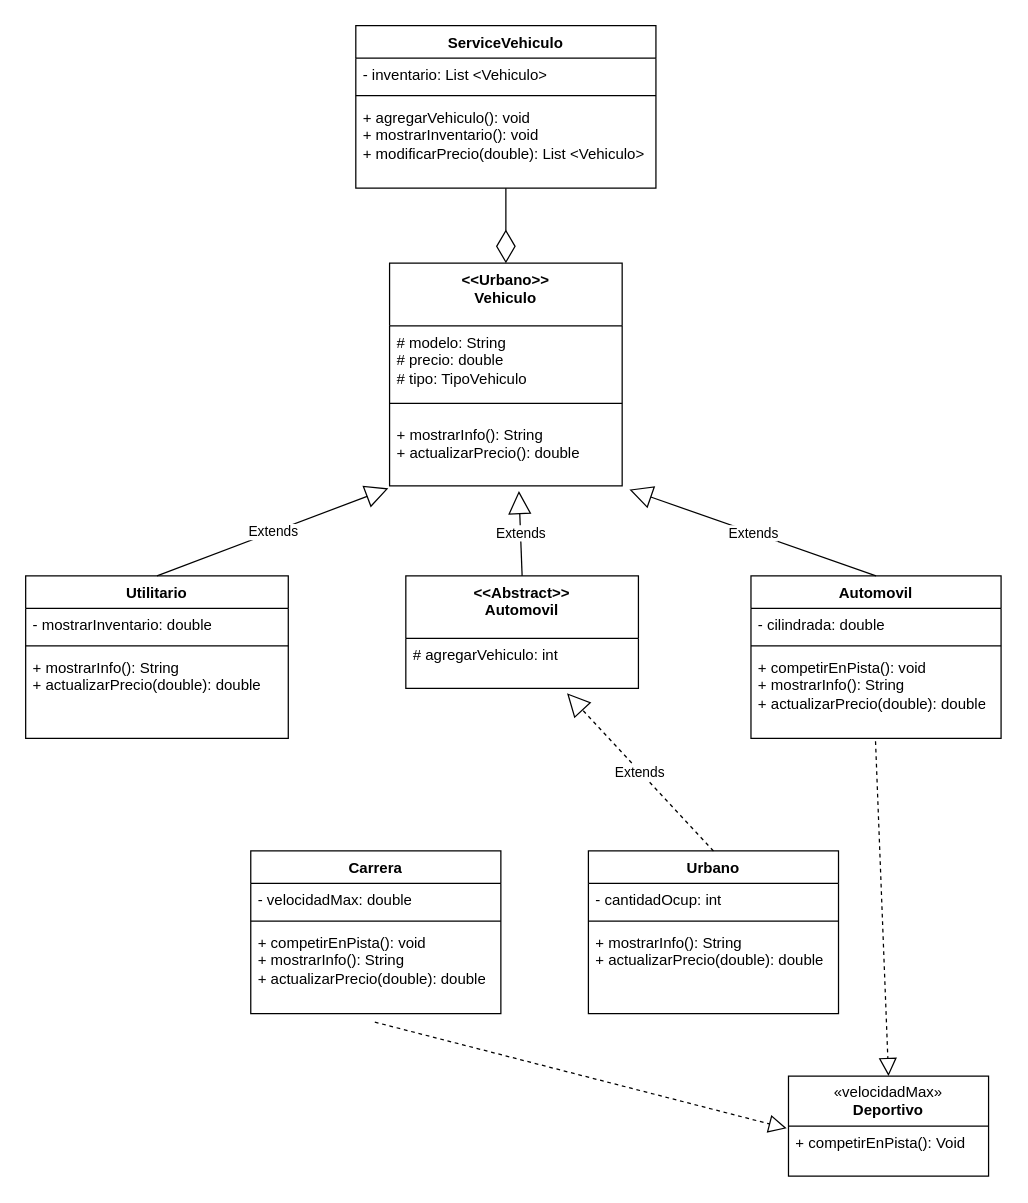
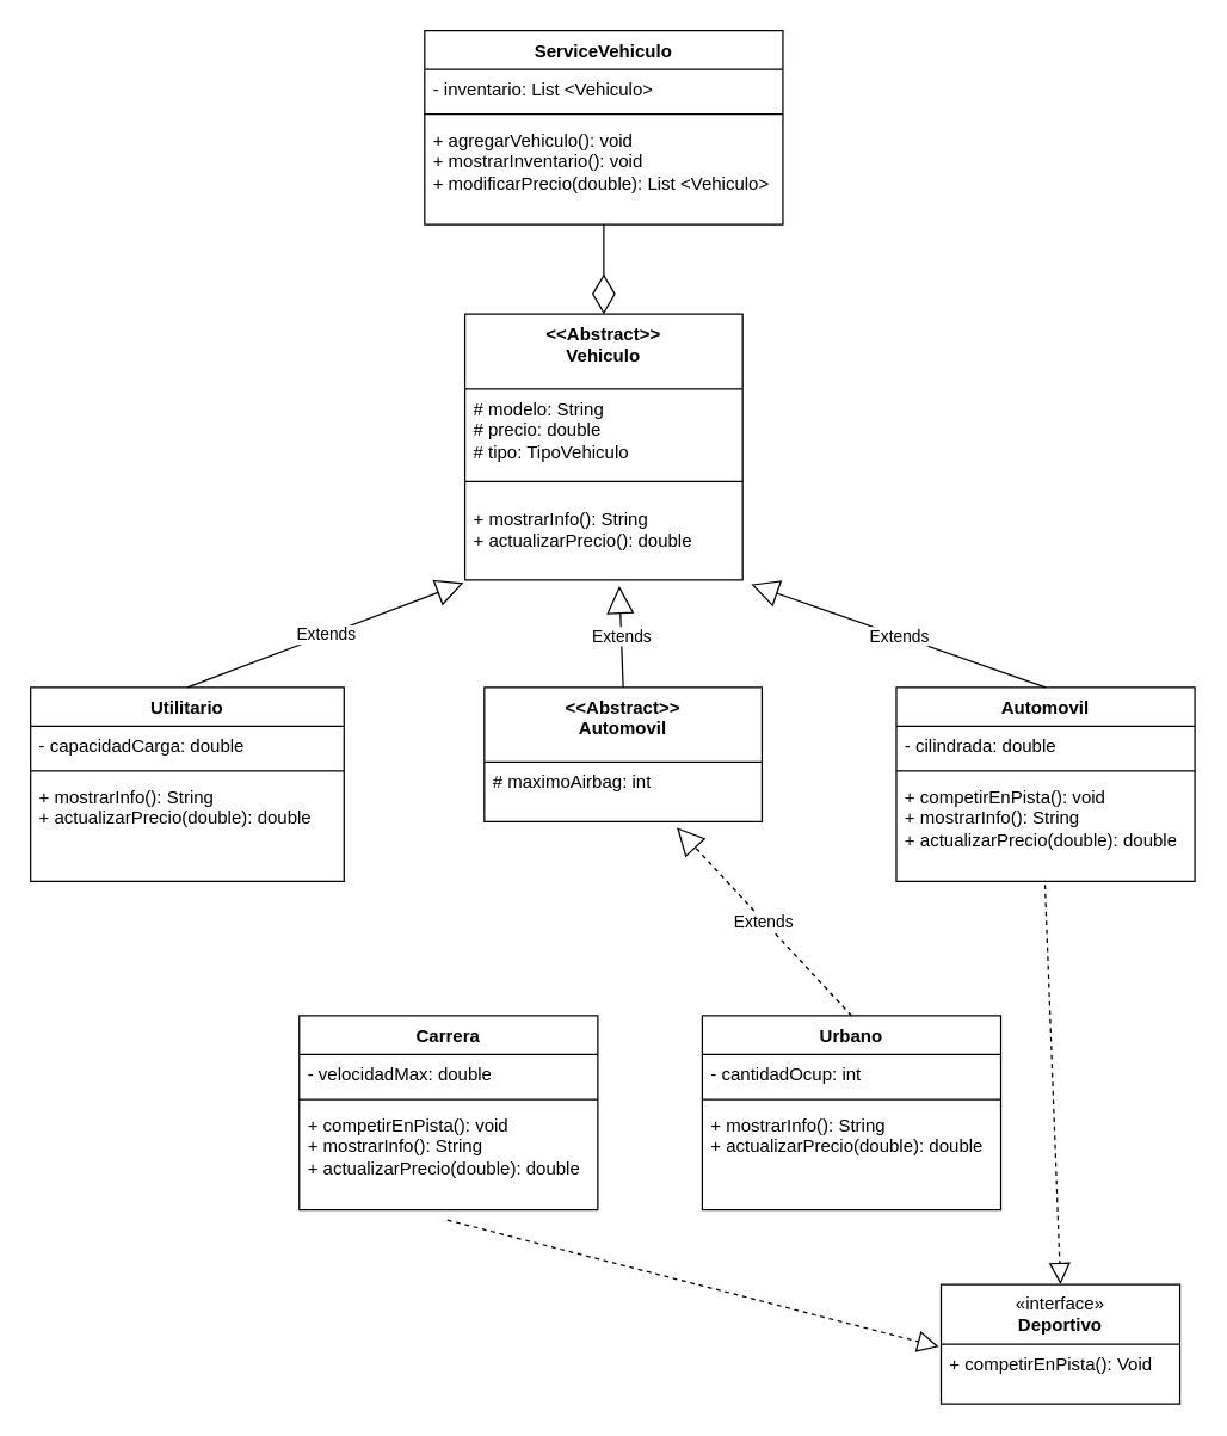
- <mxCell id="6" value="&lt;div&gt;&lt;span style=&quot;background-color: initial;&quot;&gt;&amp;lt;&amp;lt;Urbano&amp;gt;&amp;gt;&lt;/span&gt;&lt;/div&gt;&lt;div&gt;&lt;span style=&quot;background-color: initial;&quot;&gt;Vehiculo&lt;/span&gt;&lt;br&gt;&lt;/div&gt;" style="swimlane;fontStyle=1;align=center;verticalAlign=top;childLayout=stackLayout;horizontal=1;startSize=50;horizontalStack=0;resizeParent=1;resizeParentMax=0;resizeLast=0;collapsible=1;marginBottom=0;whiteSpace=wrap;html=1;" vertex="1" parent="1"><mxGeometry x="311" y="210" width="186" height="178" as="geometry" /></mxCell>
+ <mxCell id="6" value="&lt;div&gt;&lt;span style=&quot;background-color: initial;&quot;&gt;&amp;lt;&amp;lt;Abstract&amp;gt;&amp;gt;&lt;/span&gt;&lt;/div&gt;&lt;div&gt;&lt;span style=&quot;background-color: initial;&quot;&gt;Vehiculo&lt;/span&gt;&lt;br&gt;&lt;/div&gt;" style="swimlane;fontStyle=1;align=center;verticalAlign=top;childLayout=stackLayout;horizontal=1;startSize=50;horizontalStack=0;resizeParent=1;resizeParentMax=0;resizeLast=0;collapsible=1;marginBottom=0;whiteSpace=wrap;html=1;" vertex="1" parent="1"><mxGeometry x="311" y="210" width="186" height="178" as="geometry" /></mxCell>
- <mxCell id="11" value="- mostrarInventario: double" style="text;strokeColor=none;fillColor=none;align=left;verticalAlign=top;spacingLeft=4;spacingRight=4;overflow=hidden;rotatable=0;points=[[0,0.5],[1,0.5]];portConstraint=eastwest;whiteSpace=wrap;html=1;" vertex="1" parent="10"><mxGeometry y="26" width="210" height="26" as="geometry" /></mxCell>
+ <mxCell id="11" value="- capacidadCarga: double" style="text;strokeColor=none;fillColor=none;align=left;verticalAlign=top;spacingLeft=4;spacingRight=4;overflow=hidden;rotatable=0;points=[[0,0.5],[1,0.5]];portConstraint=eastwest;whiteSpace=wrap;html=1;" vertex="1" parent="10"><mxGeometry y="26" width="210" height="26" as="geometry" /></mxCell>
- <mxCell id="15" value="# agregarVehiculo: int" style="text;strokeColor=none;fillColor=none;align=left;verticalAlign=top;spacingLeft=4;spacingRight=4;overflow=hidden;rotatable=0;points=[[0,0.5],[1,0.5]];portConstraint=eastwest;whiteSpace=wrap;html=1;" vertex="1" parent="14"><mxGeometry y="50" width="186" height="40" as="geometry" /></mxCell>
+ <mxCell id="15" value="# maximoAirbag: int" style="text;strokeColor=none;fillColor=none;align=left;verticalAlign=top;spacingLeft=4;spacingRight=4;overflow=hidden;rotatable=0;points=[[0,0.5],[1,0.5]];portConstraint=eastwest;whiteSpace=wrap;html=1;" vertex="1" parent="14"><mxGeometry y="50" width="186" height="40" as="geometry" /></mxCell>
- <mxCell id="28" value="«velocidadMax»&lt;br&gt;&lt;b&gt;Deportivo&lt;/b&gt;" style="swimlane;fontStyle=0;childLayout=stackLayout;horizontal=1;startSize=40;fillColor=none;horizontalStack=0;resizeParent=1;resizeParentMax=0;resizeLast=0;collapsible=1;marginBottom=0;whiteSpace=wrap;html=1;" vertex="1" parent="1"><mxGeometry x="630" y="860" width="160" height="80" as="geometry" /></mxCell>
+ <mxCell id="28" value="«interface»&lt;br&gt;&lt;b&gt;Deportivo&lt;/b&gt;" style="swimlane;fontStyle=0;childLayout=stackLayout;horizontal=1;startSize=40;fillColor=none;horizontalStack=0;resizeParent=1;resizeParentMax=0;resizeLast=0;collapsible=1;marginBottom=0;whiteSpace=wrap;html=1;" vertex="1" parent="1"><mxGeometry x="630" y="860" width="160" height="80" as="geometry" /></mxCell>
